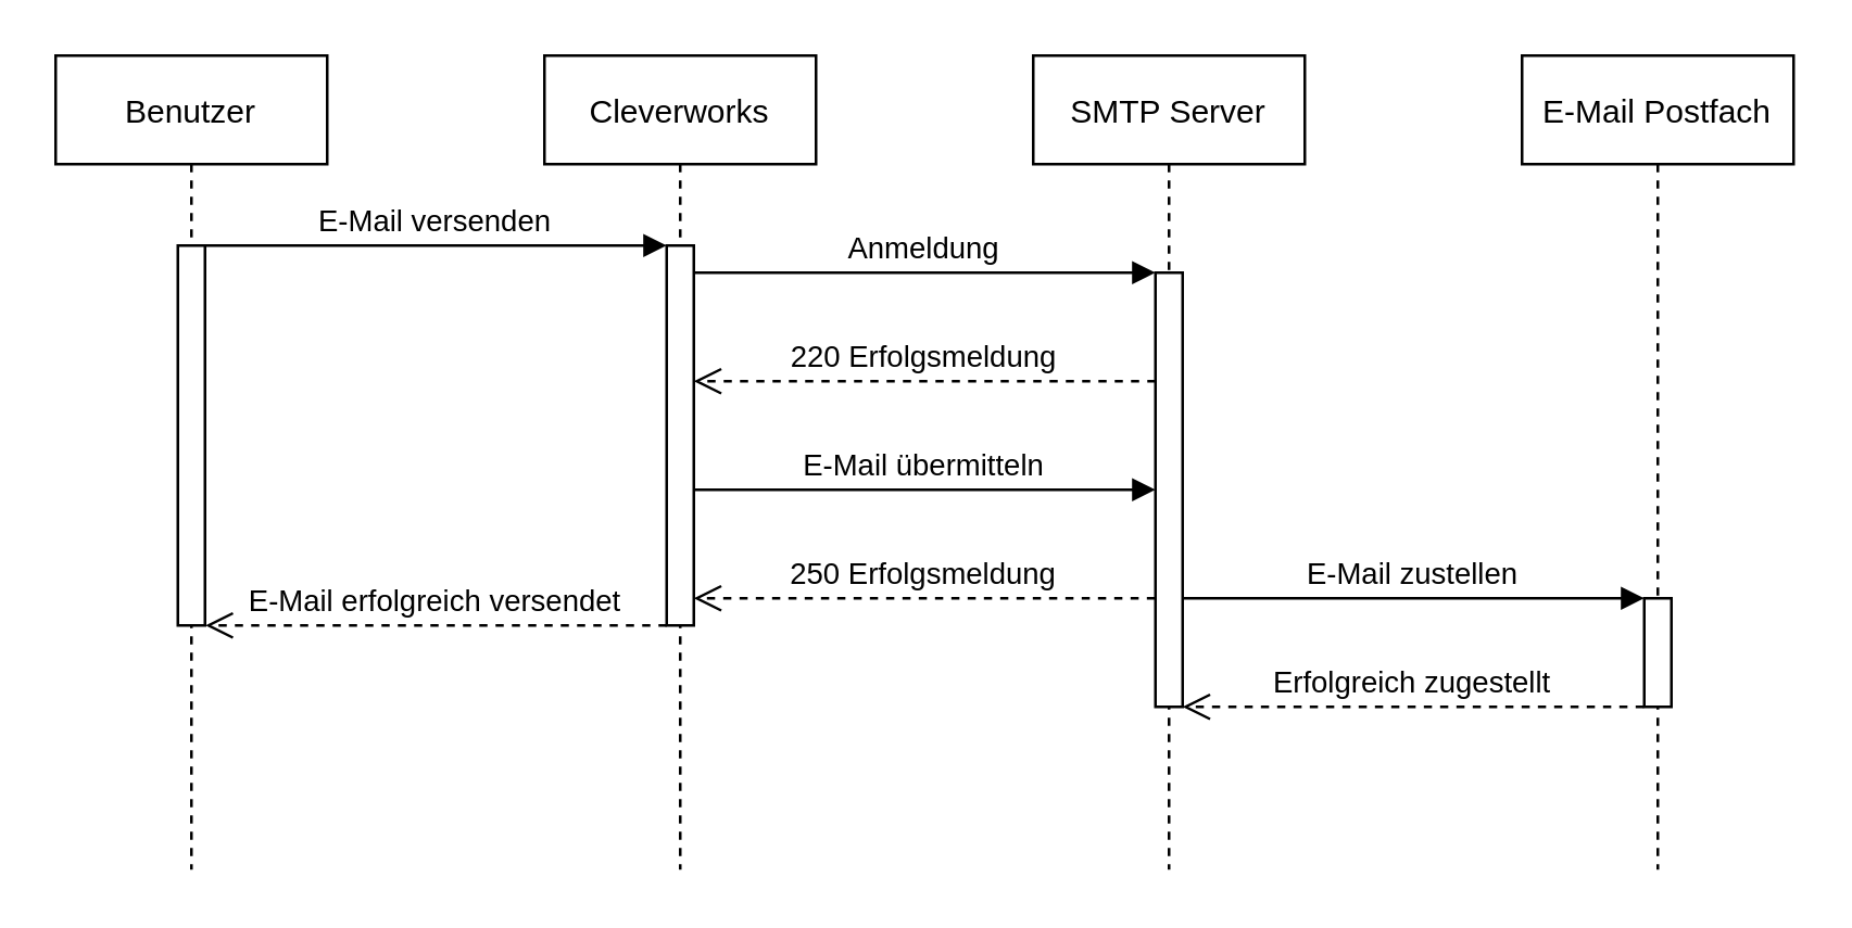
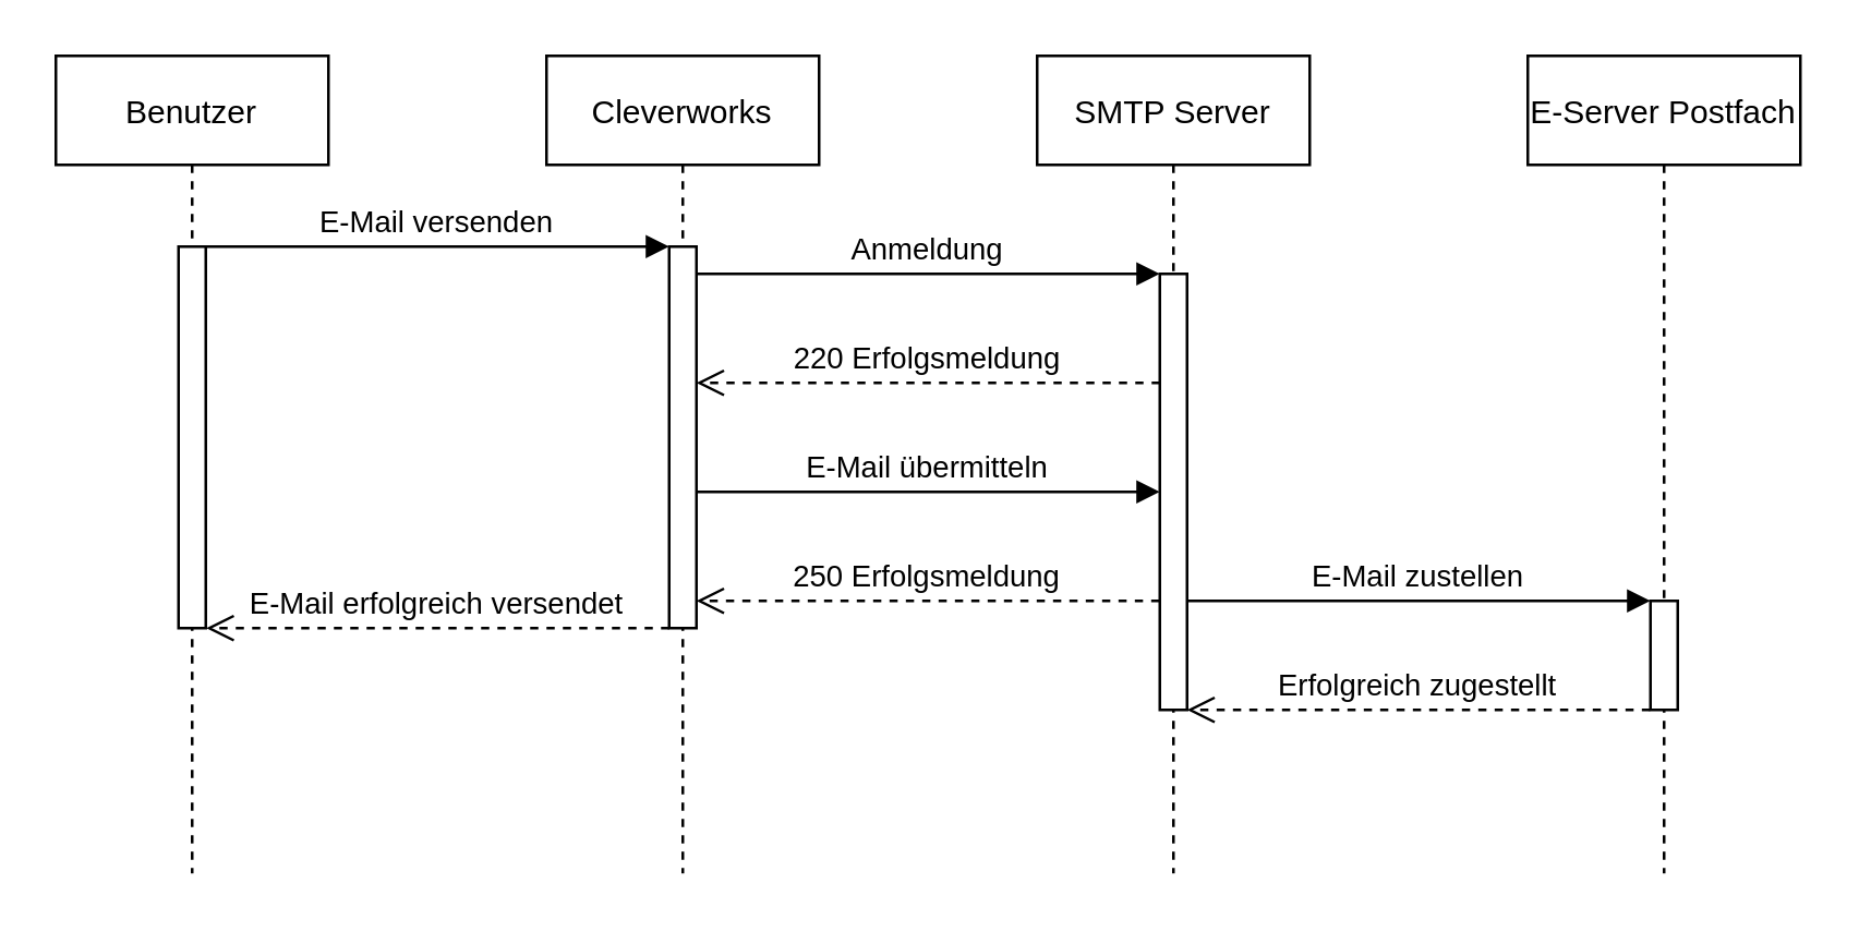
- <mxCell id="13" value="E-Mail Postfach" style="shape=umlLifeline;perimeter=lifelinePerimeter;container=1;collapsible=0;recursiveResize=0;rounded=0;shadow=0;strokeWidth=1;" vertex="1" parent="1"><mxGeometry x="560" y="20" width="100" height="300" as="geometry" /></mxCell>
+ <mxCell id="13" value="E-Server Postfach" style="shape=umlLifeline;perimeter=lifelinePerimeter;container=1;collapsible=0;recursiveResize=0;rounded=0;shadow=0;strokeWidth=1;" vertex="1" parent="1"><mxGeometry x="560" y="20" width="100" height="300" as="geometry" /></mxCell>
